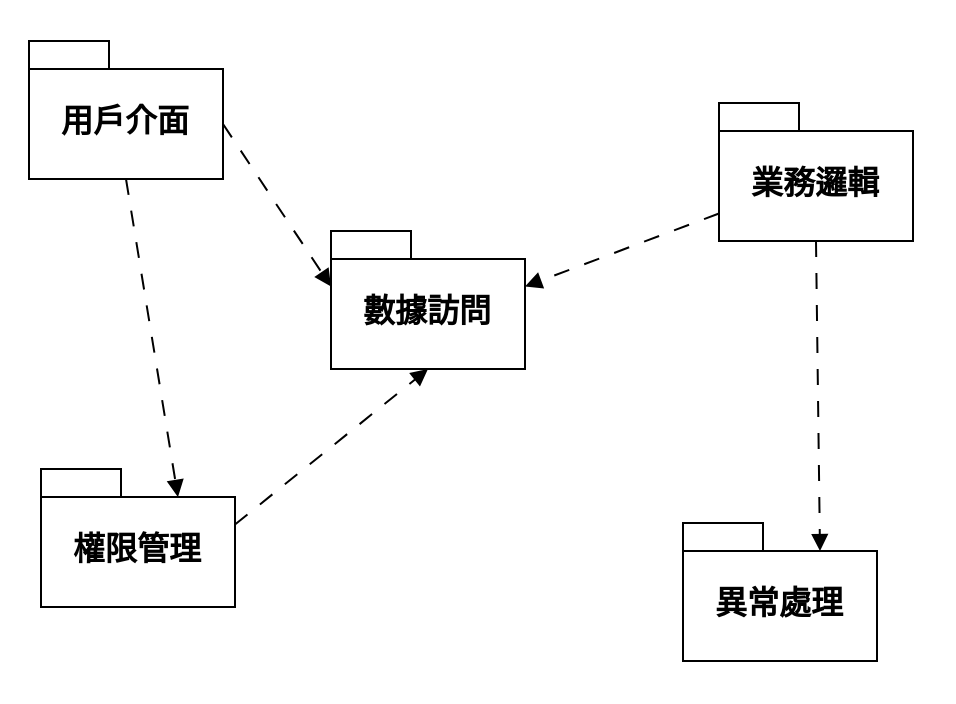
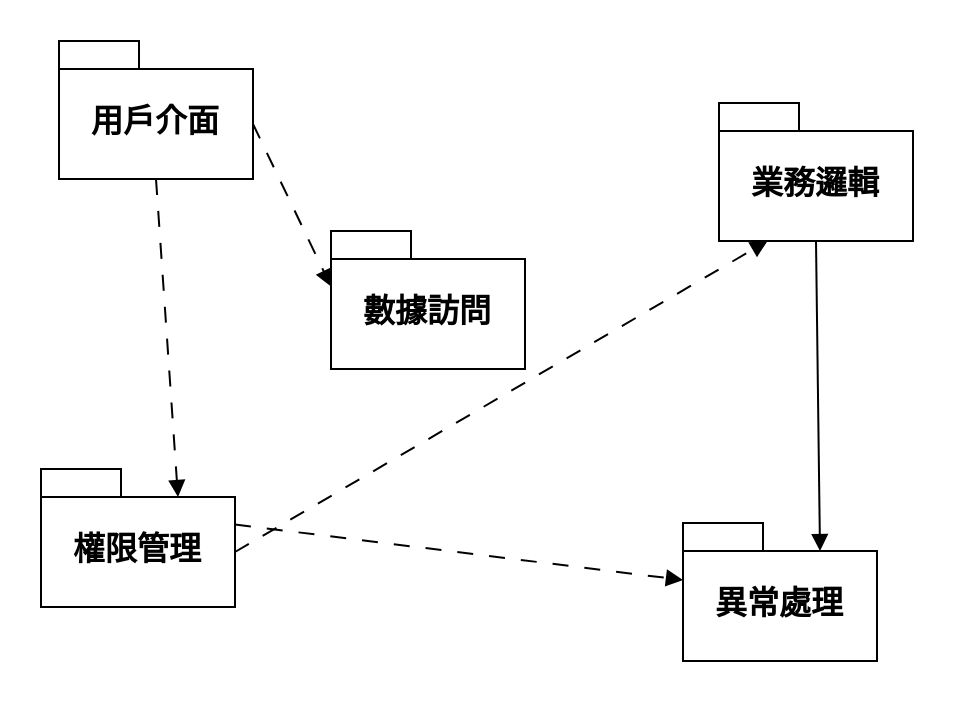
- <mxCell id="2" value="用戶介面" style="shape=folder;fontStyle=1;spacingTop=10;tabWidth=40;tabHeight=14;tabPosition=left;html=1;whiteSpace=wrap;fontSize=16;" parent="1" vertex="1"><mxGeometry x="14" y="20" width="97" height="69" as="geometry" /></mxCell>
+ <mxCell id="2" value="用戶介面" style="shape=folder;fontStyle=1;spacingTop=10;tabWidth=40;tabHeight=14;tabPosition=left;html=1;whiteSpace=wrap;fontSize=16;" parent="1" vertex="1"><mxGeometry x="29" y="20" width="97" height="69" as="geometry" /></mxCell>
- <mxCell id="9" value="" style="html=1;verticalAlign=bottom;labelBackgroundColor=none;endArrow=block;endFill=1;dashed=1;rounded=0;exitX=0;exitY=0;exitDx=0;exitDy=55.25;exitPerimeter=0;dashPattern=8 8;entryX=0;entryY=0;entryDx=97;entryDy=27.75;entryPerimeter=0;" edge="1" parent="1" source="3" target="4"><mxGeometry width="160" relative="1" as="geometry"><mxPoint x="98" y="109" as="sourcePoint" /><mxPoint x="337" y="194" as="targetPoint" /></mxGeometry></mxCell>
+ <mxCell id="11" value="" style="html=1;verticalAlign=bottom;labelBackgroundColor=none;endArrow=block;endFill=1;dashed=1;rounded=0;entryX=0.25;entryY=1;entryDx=0;entryDy=0;entryPerimeter=0;dashPattern=8 8;exitX=0;exitY=0;exitDx=97;exitDy=41.5;exitPerimeter=0;" edge="1" parent="1" source="5" target="3"><mxGeometry width="160" relative="1" as="geometry"><mxPoint x="182" y="406" as="sourcePoint" /><mxPoint x="129" y="288" as="targetPoint" /></mxGeometry></mxCell>
- <mxCell id="10" value="" style="html=1;verticalAlign=bottom;labelBackgroundColor=none;endArrow=block;endFill=1;dashed=1;rounded=0;entryX=0;entryY=0;entryDx=68.5;entryDy=14;entryPerimeter=0;exitX=0.5;exitY=1;exitDx=0;exitDy=0;exitPerimeter=0;dashPattern=8 8;" edge="1" parent="1" source="3" target="6"><mxGeometry width="160" relative="1" as="geometry"><mxPoint x="108" y="119" as="sourcePoint" /><mxPoint x="119" y="278" as="targetPoint" /></mxGeometry></mxCell>
+ <mxCell id="10" value="" style="html=1;verticalAlign=bottom;labelBackgroundColor=none;endArrow=block;endFill=1;dashed=0;rounded=0;entryX=0;entryY=0;entryDx=68.5;entryDy=14;entryPerimeter=0;exitX=0.5;exitY=1;exitDx=0;exitDy=0;exitPerimeter=0;dashPattern=8 8;" edge="1" parent="1" source="3" target="6"><mxGeometry width="160" relative="1" as="geometry"><mxPoint x="108" y="119" as="sourcePoint" /><mxPoint x="119" y="278" as="targetPoint" /></mxGeometry></mxCell>
- <mxCell id="12" value="" style="html=1;verticalAlign=bottom;labelBackgroundColor=none;endArrow=block;endFill=1;dashed=1;rounded=0;entryX=0.5;entryY=1;entryDx=0;entryDy=0;entryPerimeter=0;exitX=0;exitY=0;exitDx=97;exitDy=27.75;exitPerimeter=0;dashPattern=8 8;" edge="1" parent="1" source="5" target="4"><mxGeometry width="160" relative="1" as="geometry"><mxPoint x="128" y="139" as="sourcePoint" /><mxPoint x="139" y="298" as="targetPoint" /></mxGeometry></mxCell>
+ <mxCell id="12" value="" style="html=1;verticalAlign=bottom;labelBackgroundColor=none;endArrow=block;endFill=1;dashed=1;rounded=0;exitX=0;exitY=0;exitDx=97;exitDy=27.75;exitPerimeter=0;dashPattern=8 8;" edge="1" parent="1" source="5" target="6"><mxGeometry width="160" relative="1" as="geometry"><mxPoint x="128" y="139" as="sourcePoint" /><mxPoint x="139" y="298" as="targetPoint" /></mxGeometry></mxCell>
